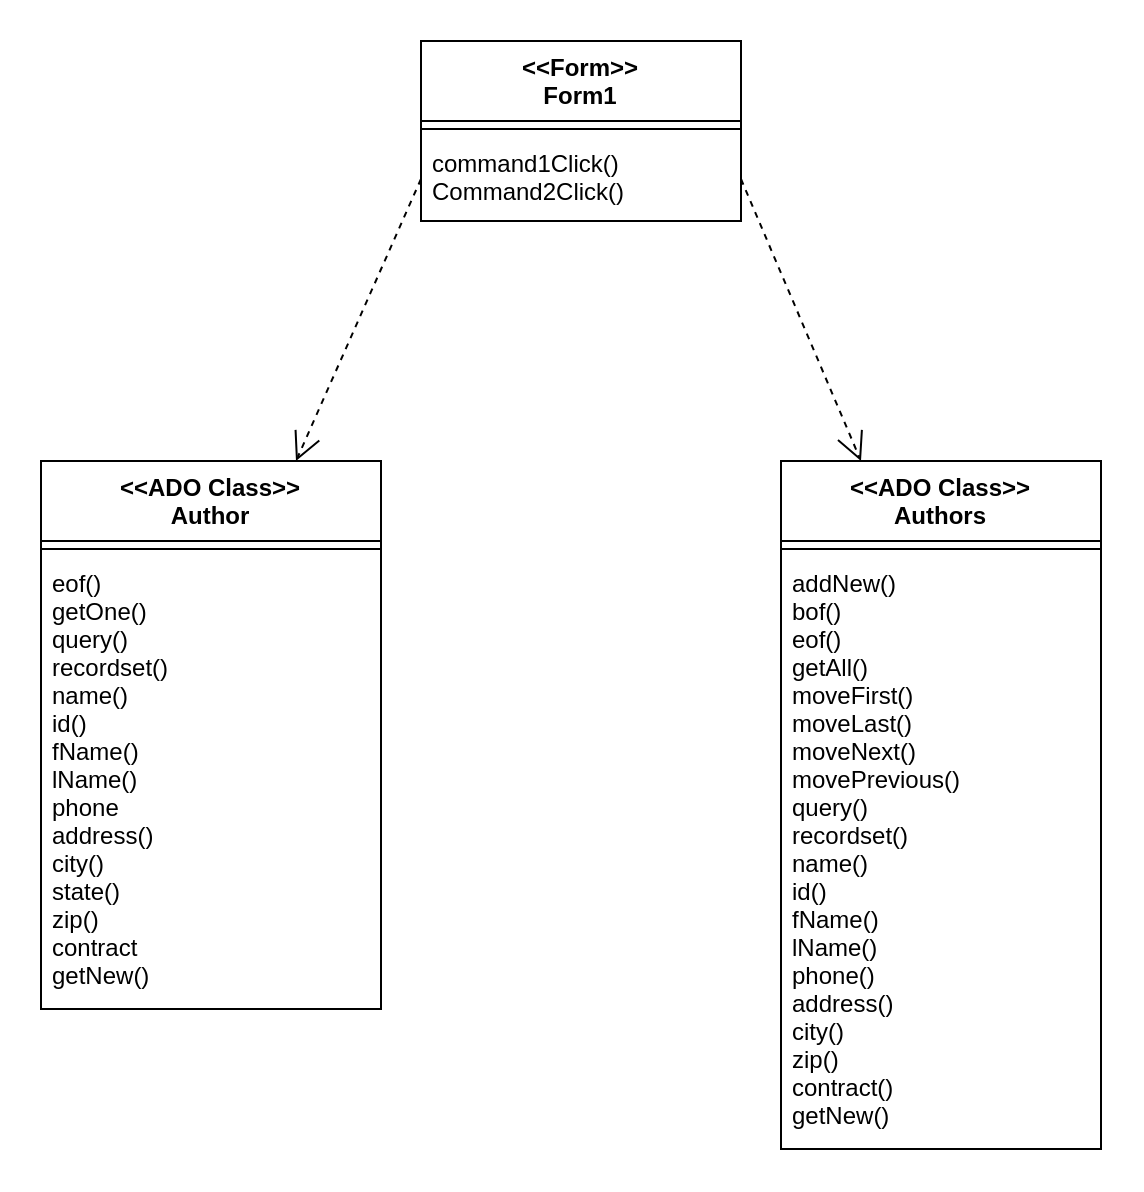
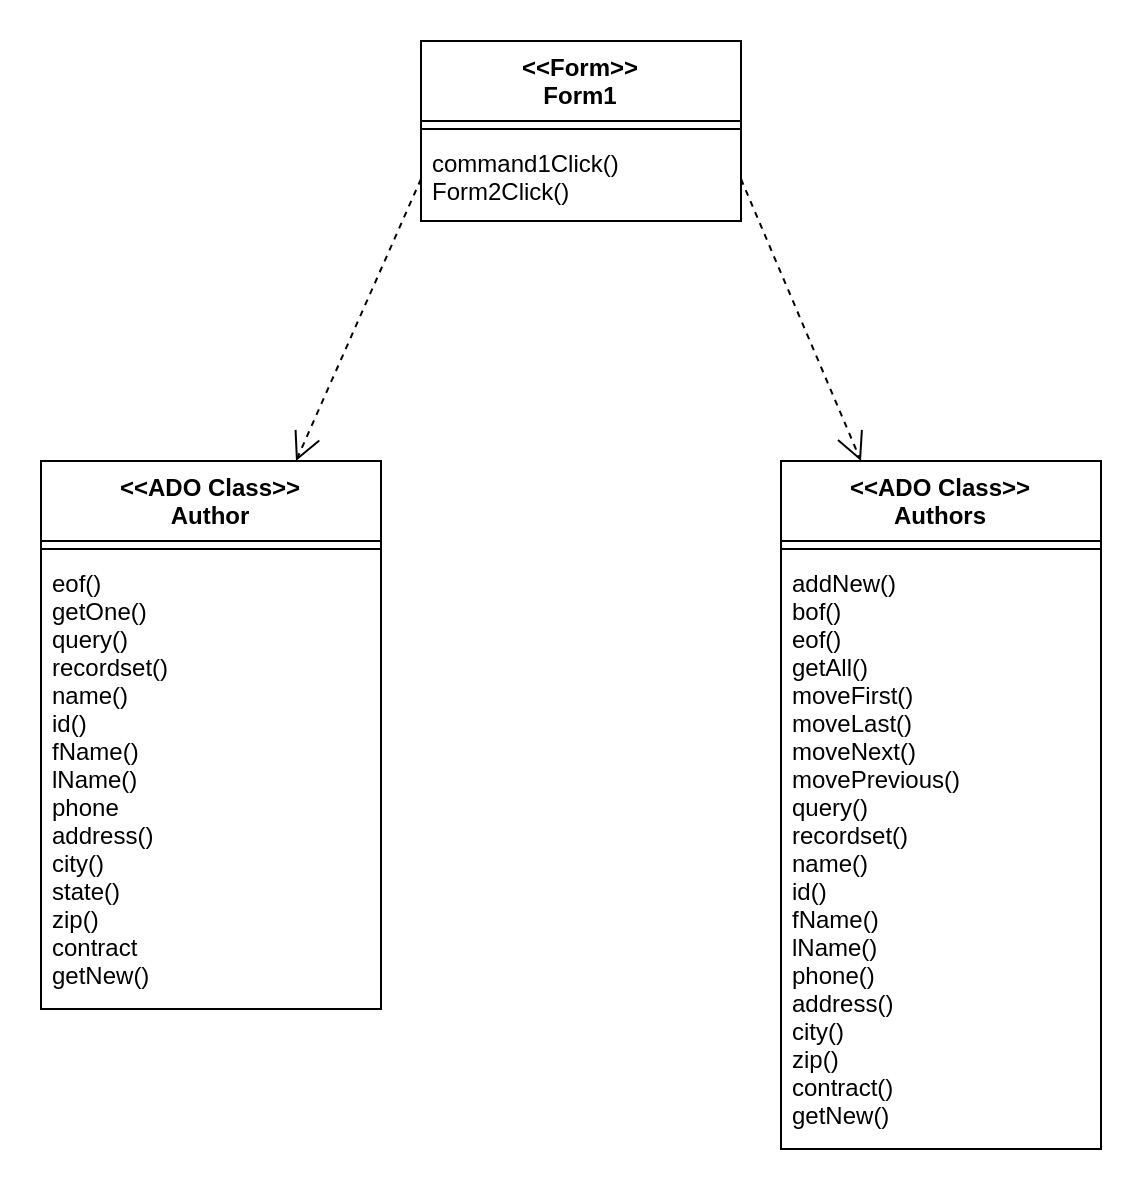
- <mxCell id="4" value="command1Click()&#10;Command2Click()" style="text;strokeColor=none;fillColor=none;align=left;verticalAlign=top;spacingLeft=4;spacingRight=4;overflow=hidden;rotatable=0;points=[[0,0.5],[1,0.5]];portConstraint=eastwest;" vertex="1" parent="2"><mxGeometry y="48" width="160" height="42" as="geometry" /></mxCell>
+ <mxCell id="4" value="command1Click()&#10;Form2Click()" style="text;strokeColor=none;fillColor=none;align=left;verticalAlign=top;spacingLeft=4;spacingRight=4;overflow=hidden;rotatable=0;points=[[0,0.5],[1,0.5]];portConstraint=eastwest;" vertex="1" parent="2"><mxGeometry y="48" width="160" height="42" as="geometry" /></mxCell>
